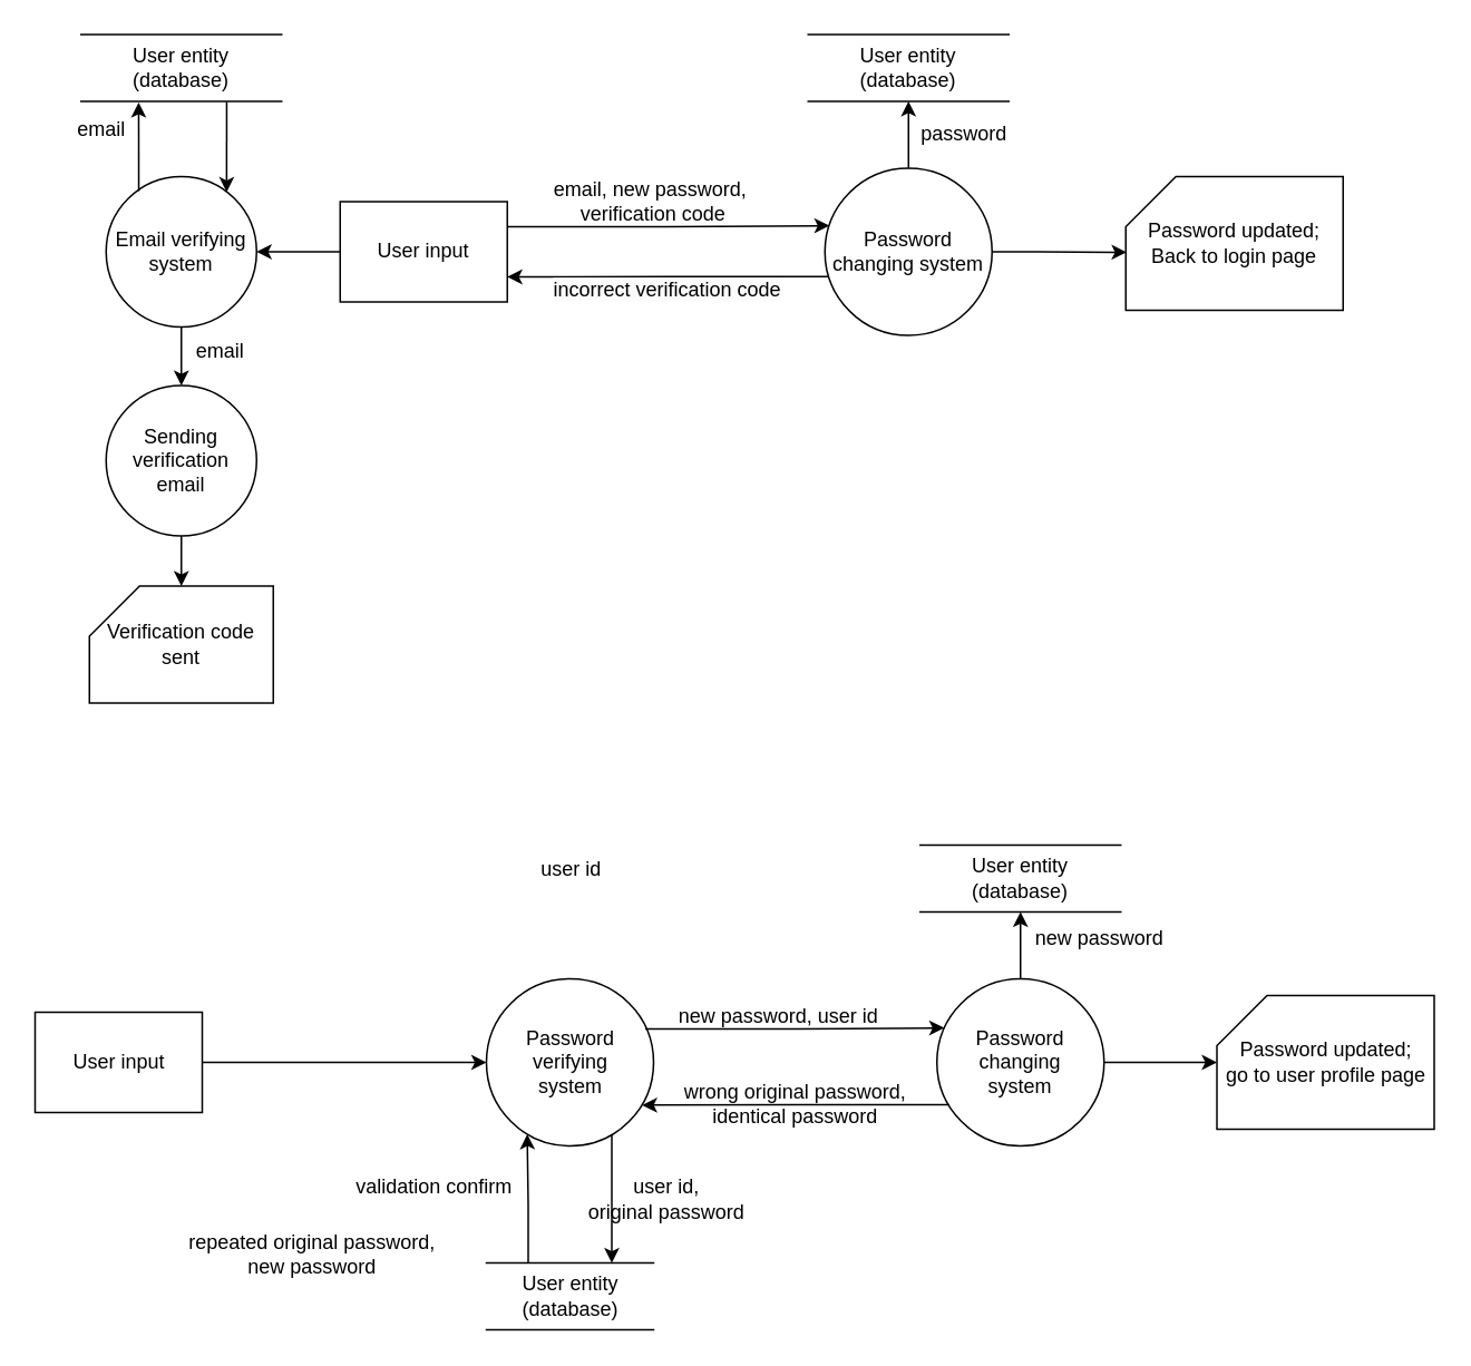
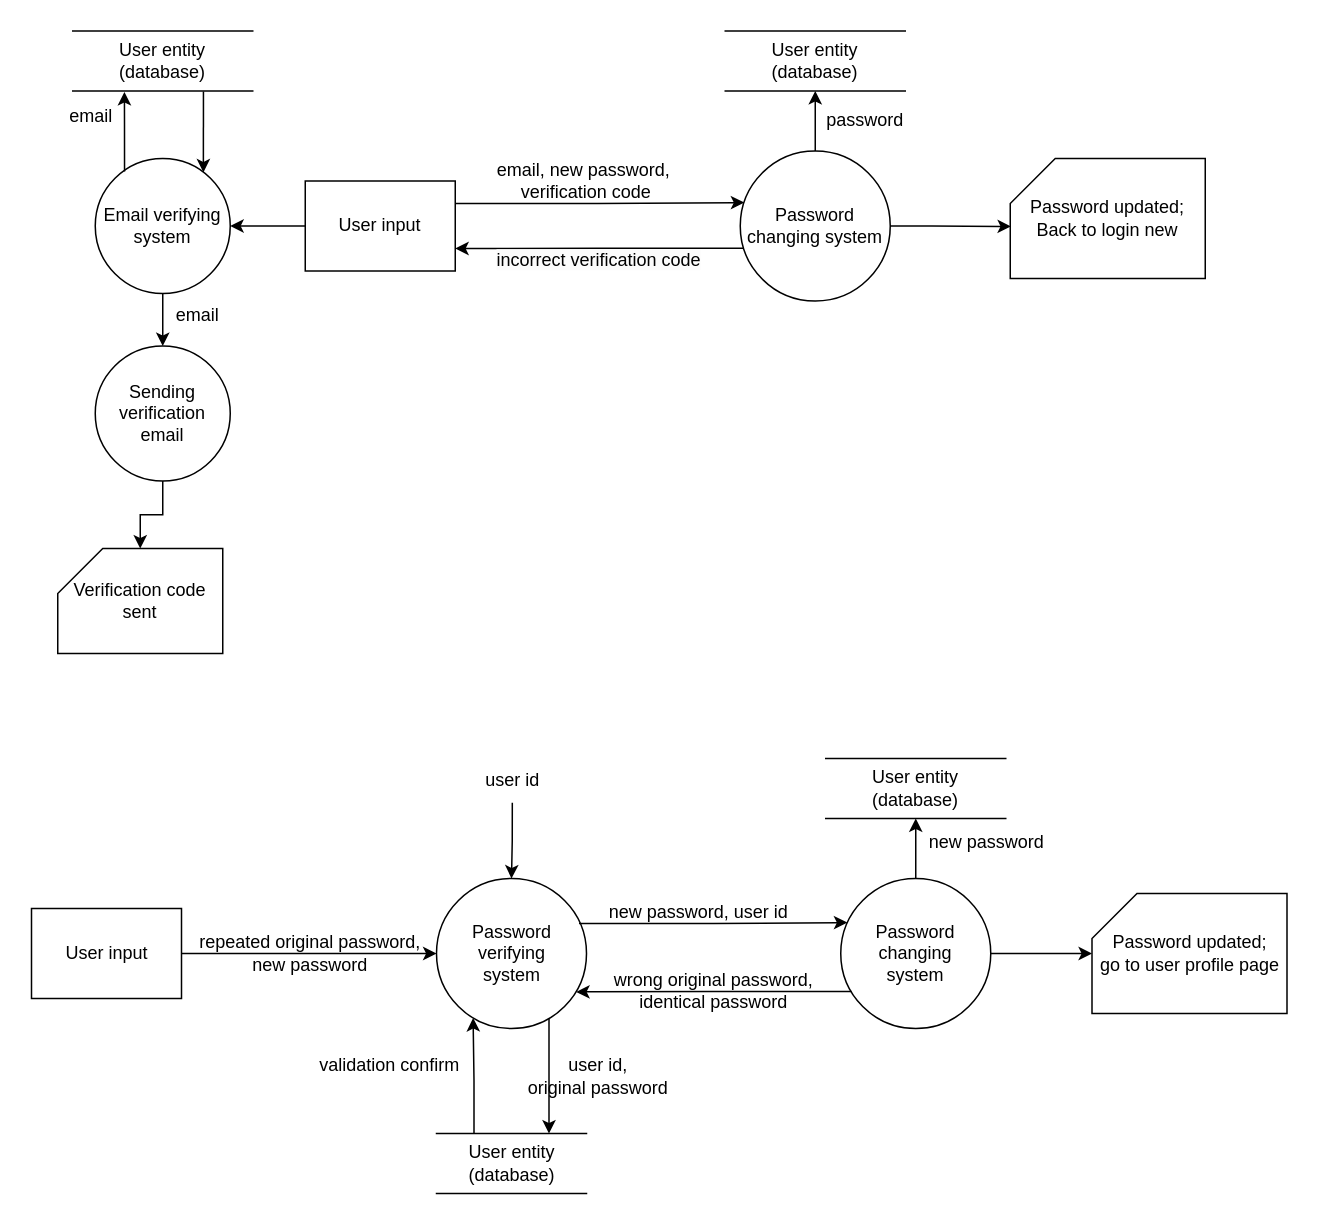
- <mxCell id="15" value="Password updated;&lt;br&gt;Back to login page" style="shape=card;whiteSpace=wrap;html=1;" parent="1" vertex="1"><mxGeometry x="673" y="105" width="130" height="80" as="geometry" /></mxCell>
+ <mxCell id="15" value="Password updated;&lt;br&gt;Back to login new" style="shape=card;whiteSpace=wrap;html=1;" parent="1" vertex="1"><mxGeometry x="673" y="105" width="130" height="80" as="geometry" /></mxCell>
- <mxCell id="8" value="Verification code sent" style="shape=card;whiteSpace=wrap;html=1;" parent="1" vertex="1"><mxGeometry x="53" y="350" width="110" height="70" as="geometry" /></mxCell>
+ <mxCell id="8" value="Verification code sent" style="shape=card;whiteSpace=wrap;html=1;" parent="1" vertex="1"><mxGeometry x="38" y="365" width="110" height="70" as="geometry" /></mxCell>
+ <mxCell id="23" style="edgeStyle=orthogonalEdgeStyle;rounded=0;orthogonalLoop=1;jettySize=auto;html=1;entryX=0.5;entryY=0;entryDx=0;entryDy=0;exitX=0.509;exitY=0.983;exitDx=0;exitDy=0;exitPerimeter=0;" edge="1" parent="1" source="37" target="26"><mxGeometry relative="1" as="geometry"><mxPoint x="341" y="536" as="sourcePoint" /></mxGeometry></mxCell>
- <mxCell id="27" value="repeated original password,&lt;br&gt;new password" style="text;html=1;align=center;verticalAlign=middle;resizable=0;points=[];autosize=1;strokeColor=none;fillColor=none;" parent="1" vertex="1"><mxGeometry x="103.5" y="730" width="165" height="40" as="geometry" /></mxCell>
+ <mxCell id="27" value="repeated original password,&lt;br&gt;new password" style="text;html=1;align=center;verticalAlign=middle;resizable=0;points=[];autosize=1;strokeColor=none;fillColor=none;" parent="1" vertex="1"><mxGeometry x="123.5" y="615" width="165" height="40" as="geometry" /></mxCell>
